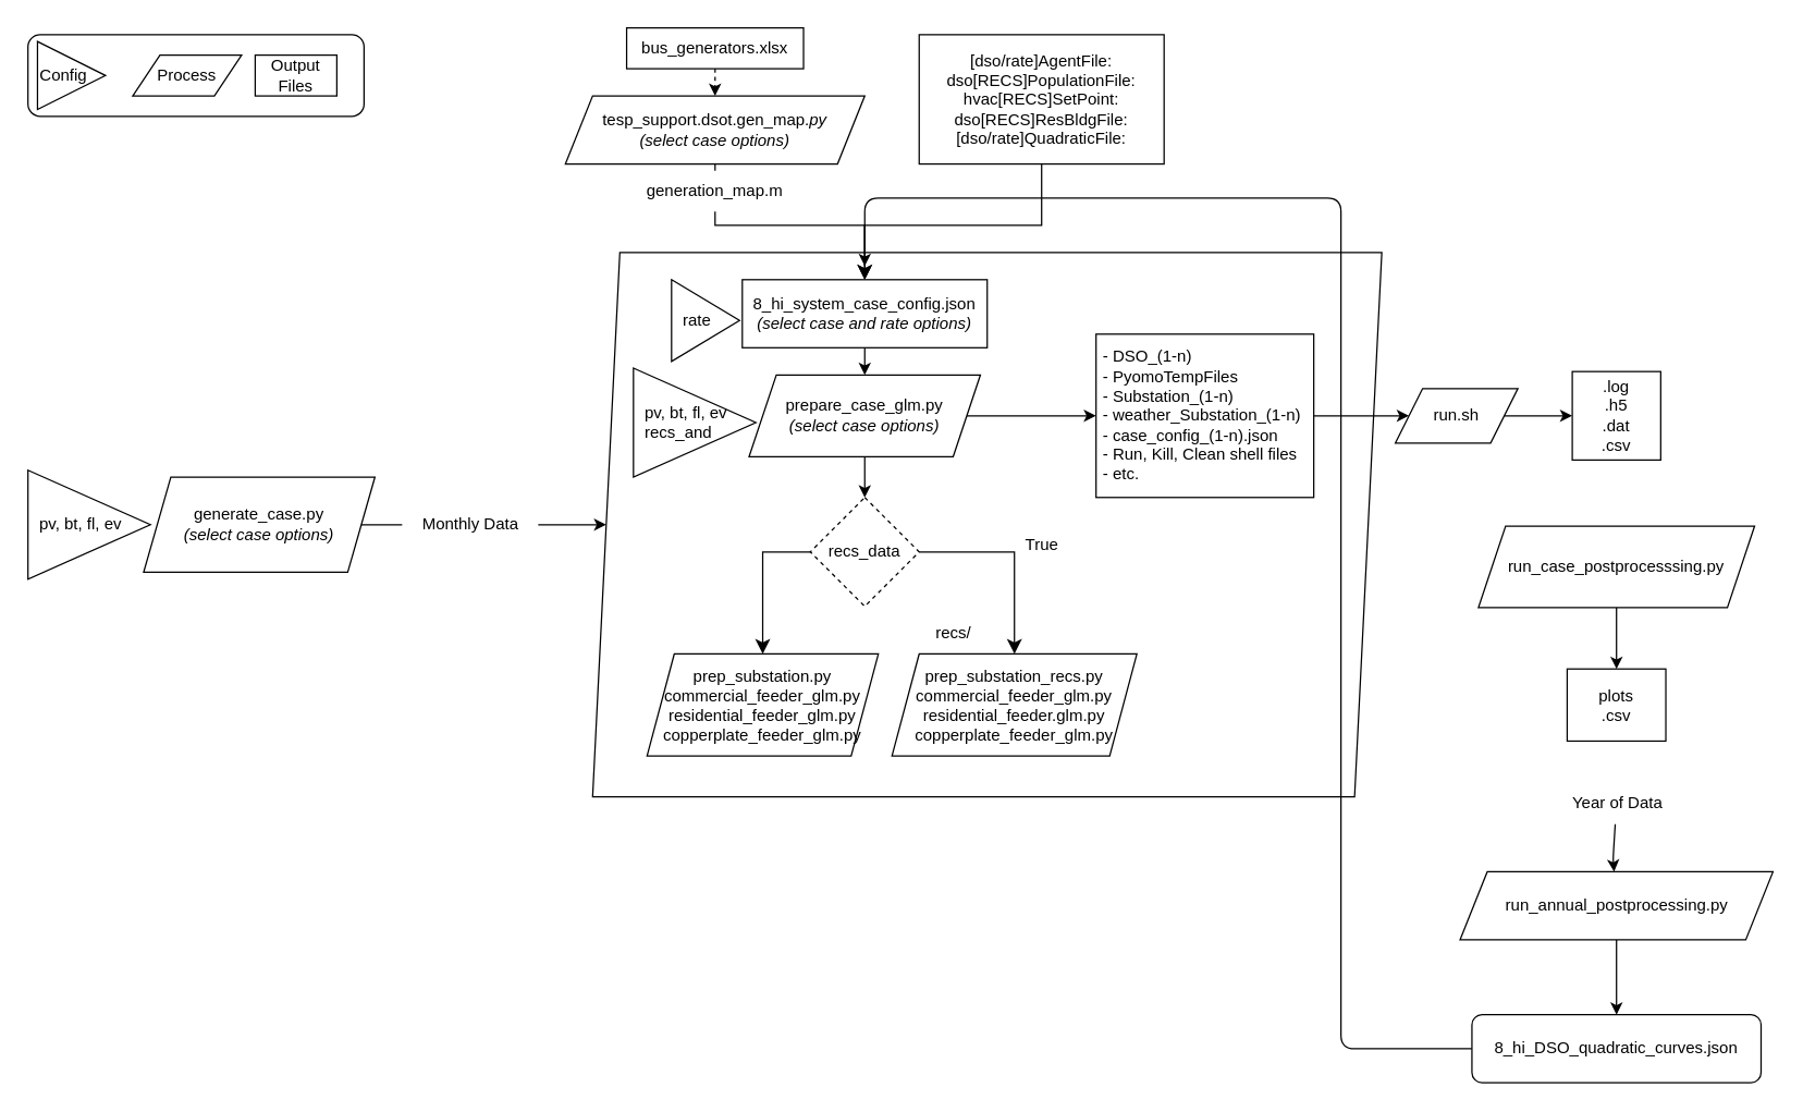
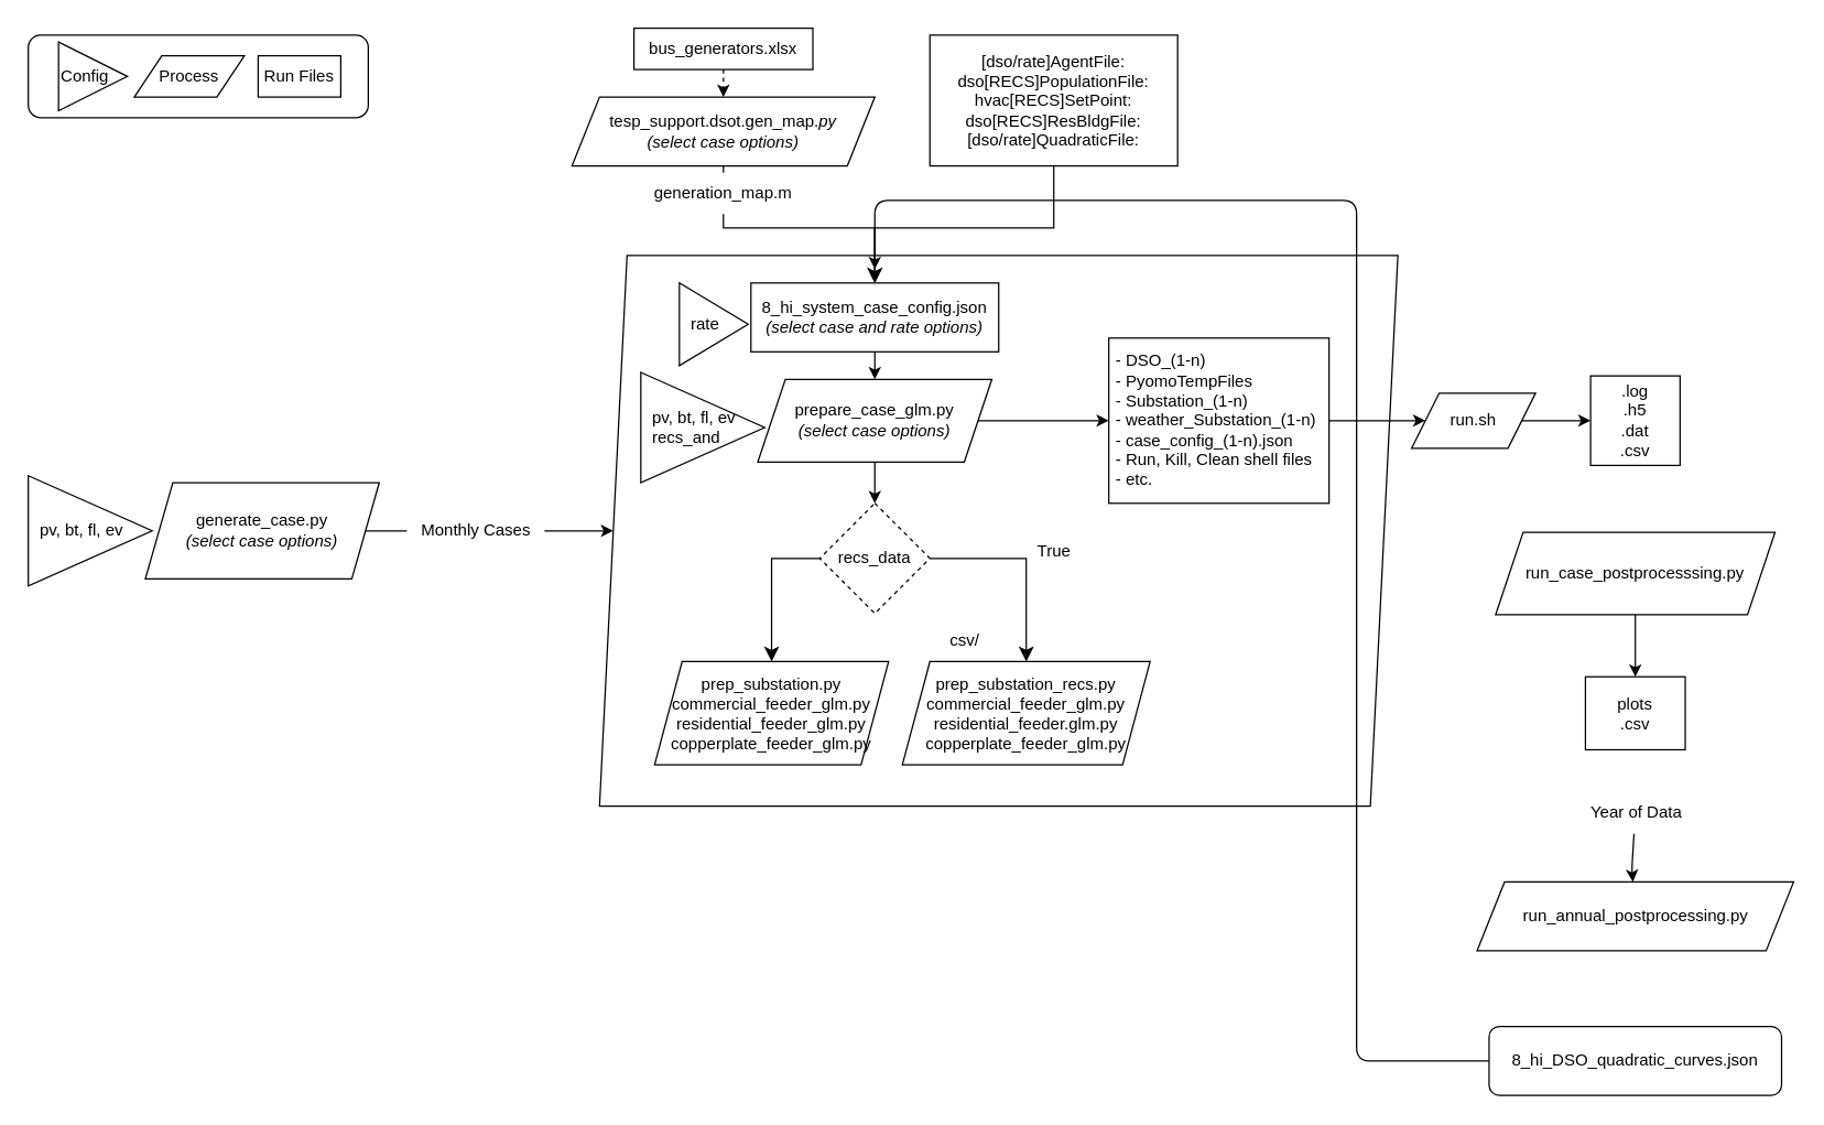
- <mxCell id="47" value="Config" style="triangle;whiteSpace=wrap;html=1;align=left;" vertex="1" parent="1"><mxGeometry x="27" y="30" width="50" height="50" as="geometry" /></mxCell>
+ <mxCell id="47" value="Config" style="triangle;whiteSpace=wrap;html=1;align=left;" vertex="1" parent="1"><mxGeometry x="42" y="30" width="50" height="50" as="geometry" /></mxCell>
- <mxCell id="4" value="Output Files" style="rounded=0;whiteSpace=wrap;html=1;" parent="1" vertex="1"><mxGeometry x="187" y="40" width="60" height="30" as="geometry" /></mxCell>
+ <mxCell id="4" value="Run Files" style="rounded=0;whiteSpace=wrap;html=1;" parent="1" vertex="1"><mxGeometry x="187" y="40" width="60" height="30" as="geometry" /></mxCell>
- <mxCell id="35" value="Monthly Data" style="text;html=1;align=center;verticalAlign=middle;resizable=0;points=[];autosize=1;strokeColor=none;fillColor=none;" parent="1" vertex="1"><mxGeometry x="295" y="370" width="100" height="30" as="geometry" /></mxCell>
+ <mxCell id="35" value="Monthly Cases" style="text;html=1;align=center;verticalAlign=middle;resizable=0;points=[];autosize=1;strokeColor=none;fillColor=none;" parent="1" vertex="1"><mxGeometry x="295" y="370" width="100" height="30" as="geometry" /></mxCell>
- <mxCell id="24" value="recs/" style="text;html=1;align=center;verticalAlign=middle;resizable=0;points=[];autosize=1;strokeColor=none;fillColor=none;" parent="1" vertex="1"><mxGeometry x="675" y="450" width="50" height="30" as="geometry" /></mxCell>
+ <mxCell id="24" value="csv/" style="text;html=1;align=center;verticalAlign=middle;resizable=0;points=[];autosize=1;strokeColor=none;fillColor=none;" parent="1" vertex="1"><mxGeometry x="675" y="450" width="50" height="30" as="geometry" /></mxCell>
- <mxCell id="36" value="" style="edgeStyle=none;html=1;" parent="1" source="37" target="46" edge="1"><mxGeometry relative="1" as="geometry" /></mxCell>
